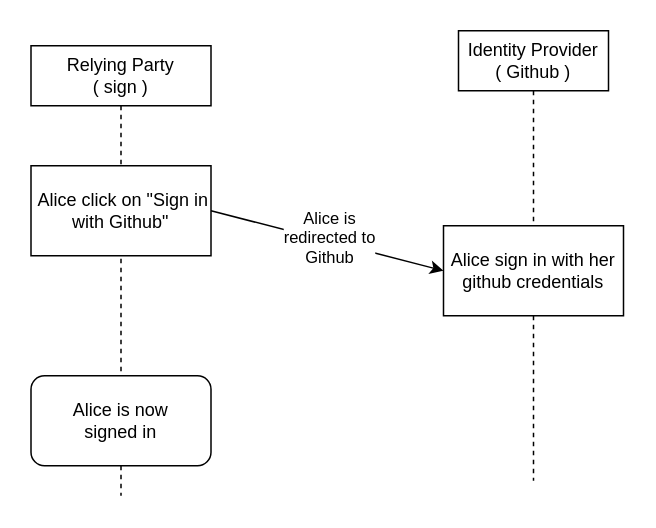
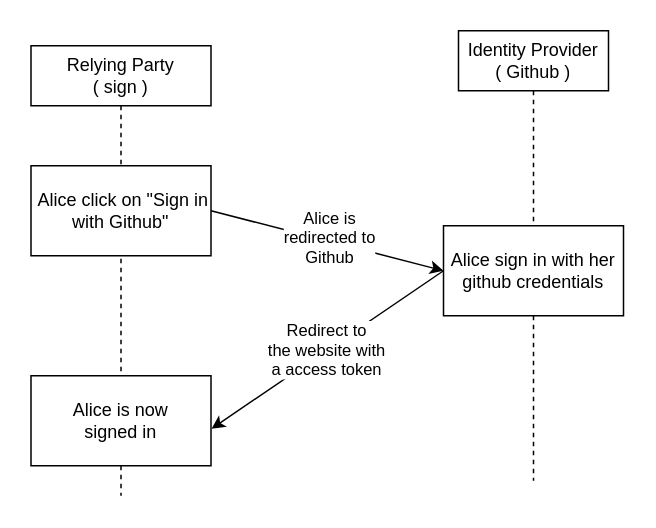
+ <mxCell id="9" value="" style="endArrow=classic;html=1;rounded=0;entryX=1.003;entryY=0.589;entryDx=0;entryDy=0;entryPerimeter=0;exitX=0;exitY=0.5;exitDx=0;exitDy=0;" edge="1" parent="1" source="4" target="8"><mxGeometry width="50" height="50" relative="1" as="geometry"><mxPoint x="230" y="250" as="sourcePoint" /><mxPoint x="280" y="200" as="targetPoint" /></mxGeometry></mxCell>
+ <mxCell id="10" value="&lt;div&gt;Redirect to &lt;br&gt;&lt;/div&gt;&lt;div&gt;the website with&lt;/div&gt;&lt;div&gt;a access token&lt;br&gt;&lt;/div&gt;" style="edgeLabel;html=1;align=center;verticalAlign=middle;resizable=0;points=[];" vertex="1" connectable="0" parent="9"><mxGeometry x="0.004" y="-1" relative="1" as="geometry"><mxPoint as="offset" /></mxGeometry></mxCell>
- <mxCell id="8" value="&lt;div align=&quot;center&quot;&gt;Alice is now &lt;br&gt;&lt;/div&gt;&lt;div align=&quot;center&quot;&gt;signed in&lt;br&gt;&lt;/div&gt;" style="whiteSpace=wrap;html=1;align=center;rounded=1;" vertex="1" parent="1"><mxGeometry x="20" y="250" width="120" height="60" as="geometry" /></mxCell>
+ <mxCell id="8" value="&lt;div align=&quot;center&quot;&gt;Alice is now &lt;br&gt;&lt;/div&gt;&lt;div align=&quot;center&quot;&gt;signed in&lt;br&gt;&lt;/div&gt;" style="rounded=0;whiteSpace=wrap;html=1;align=center;" vertex="1" parent="1"><mxGeometry x="20" y="250" width="120" height="60" as="geometry" /></mxCell>
